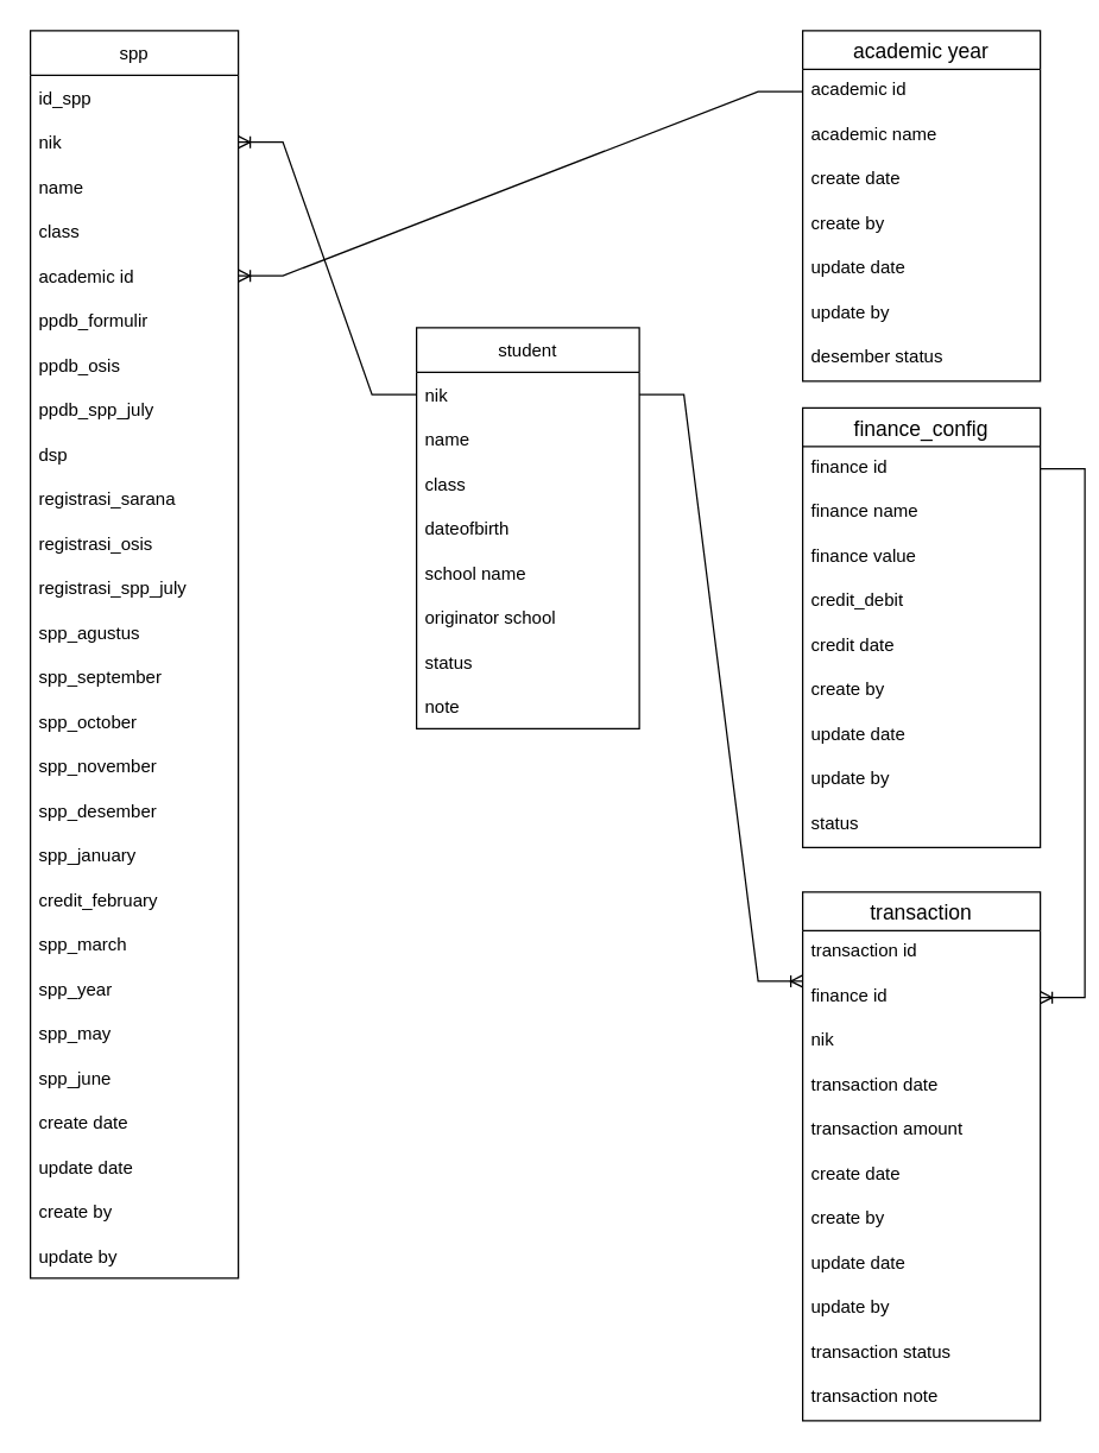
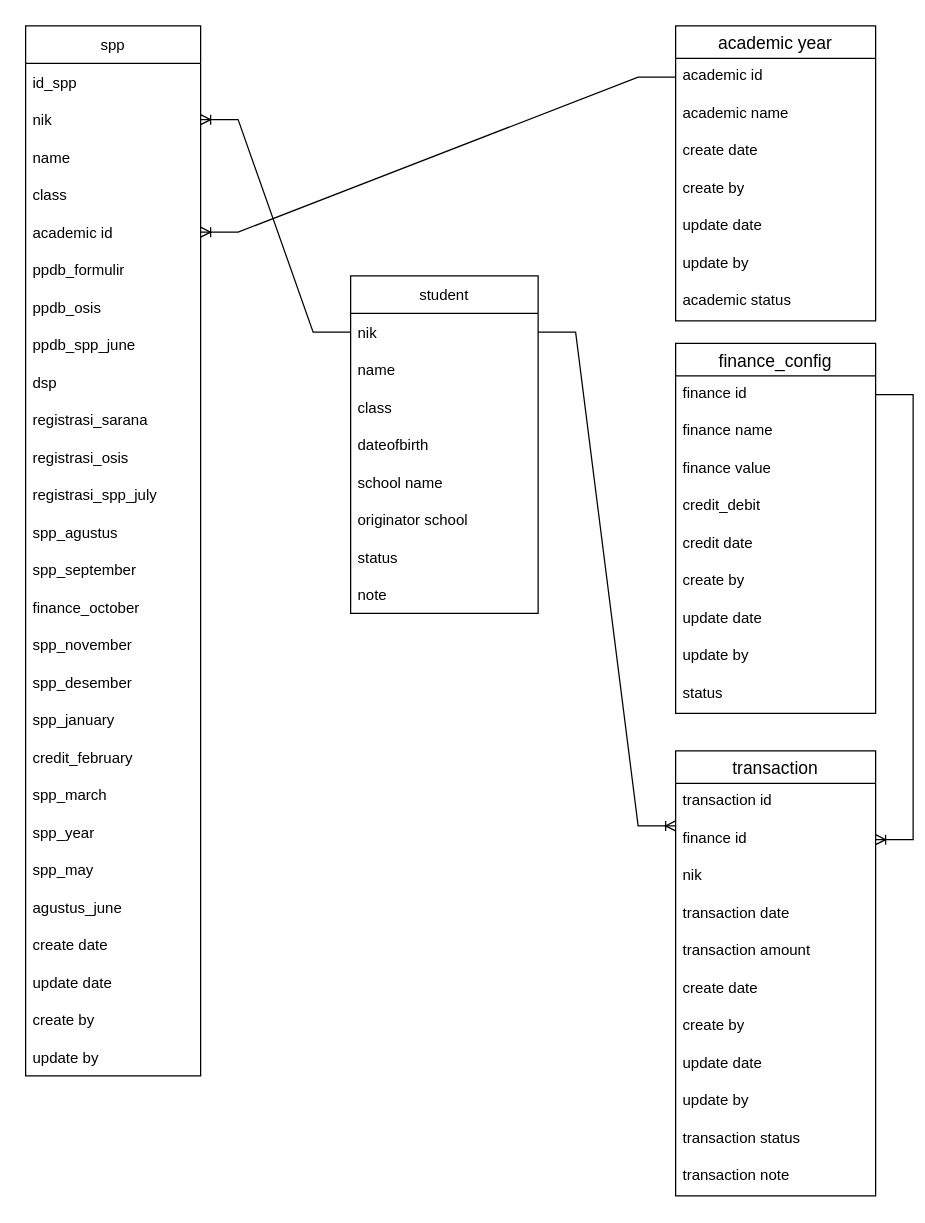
- <mxCell id="37" value="desember status" style="text;strokeColor=none;fillColor=none;spacingLeft=4;spacingRight=4;overflow=hidden;rotatable=0;points=[[0,0.5],[1,0.5]];portConstraint=eastwest;fontSize=12;" parent="30" vertex="1"><mxGeometry y="206" width="160" height="30" as="geometry" /></mxCell>
+ <mxCell id="37" value="academic status" style="text;strokeColor=none;fillColor=none;spacingLeft=4;spacingRight=4;overflow=hidden;rotatable=0;points=[[0,0.5],[1,0.5]];portConstraint=eastwest;fontSize=12;" parent="30" vertex="1"><mxGeometry y="206" width="160" height="30" as="geometry" /></mxCell>
- <mxCell id="10" value="ppdb_spp_july" style="text;strokeColor=none;fillColor=none;align=left;verticalAlign=middle;spacingLeft=4;spacingRight=4;overflow=hidden;points=[[0,0.5],[1,0.5]];portConstraint=eastwest;rotatable=0;" parent="2" vertex="1"><mxGeometry y="240" width="140" height="30" as="geometry" /></mxCell>
+ <mxCell id="10" value="ppdb_spp_june" style="text;strokeColor=none;fillColor=none;align=left;verticalAlign=middle;spacingLeft=4;spacingRight=4;overflow=hidden;points=[[0,0.5],[1,0.5]];portConstraint=eastwest;rotatable=0;" parent="2" vertex="1"><mxGeometry y="240" width="140" height="30" as="geometry" /></mxCell>
- <mxCell id="17" value="spp_october" style="text;strokeColor=none;fillColor=none;align=left;verticalAlign=middle;spacingLeft=4;spacingRight=4;overflow=hidden;points=[[0,0.5],[1,0.5]];portConstraint=eastwest;rotatable=0;" parent="2" vertex="1"><mxGeometry y="450" width="140" height="30" as="geometry" /></mxCell>
+ <mxCell id="17" value="finance_october" style="text;strokeColor=none;fillColor=none;align=left;verticalAlign=middle;spacingLeft=4;spacingRight=4;overflow=hidden;points=[[0,0.5],[1,0.5]];portConstraint=eastwest;rotatable=0;" parent="2" vertex="1"><mxGeometry y="450" width="140" height="30" as="geometry" /></mxCell>
- <mxCell id="25" value="spp_june" style="text;strokeColor=none;fillColor=none;align=left;verticalAlign=middle;spacingLeft=4;spacingRight=4;overflow=hidden;points=[[0,0.5],[1,0.5]];portConstraint=eastwest;rotatable=0;" parent="2" vertex="1"><mxGeometry y="690" width="140" height="30" as="geometry" /></mxCell>
+ <mxCell id="25" value="agustus_june" style="text;strokeColor=none;fillColor=none;align=left;verticalAlign=middle;spacingLeft=4;spacingRight=4;overflow=hidden;points=[[0,0.5],[1,0.5]];portConstraint=eastwest;rotatable=0;" parent="2" vertex="1"><mxGeometry y="690" width="140" height="30" as="geometry" /></mxCell>
